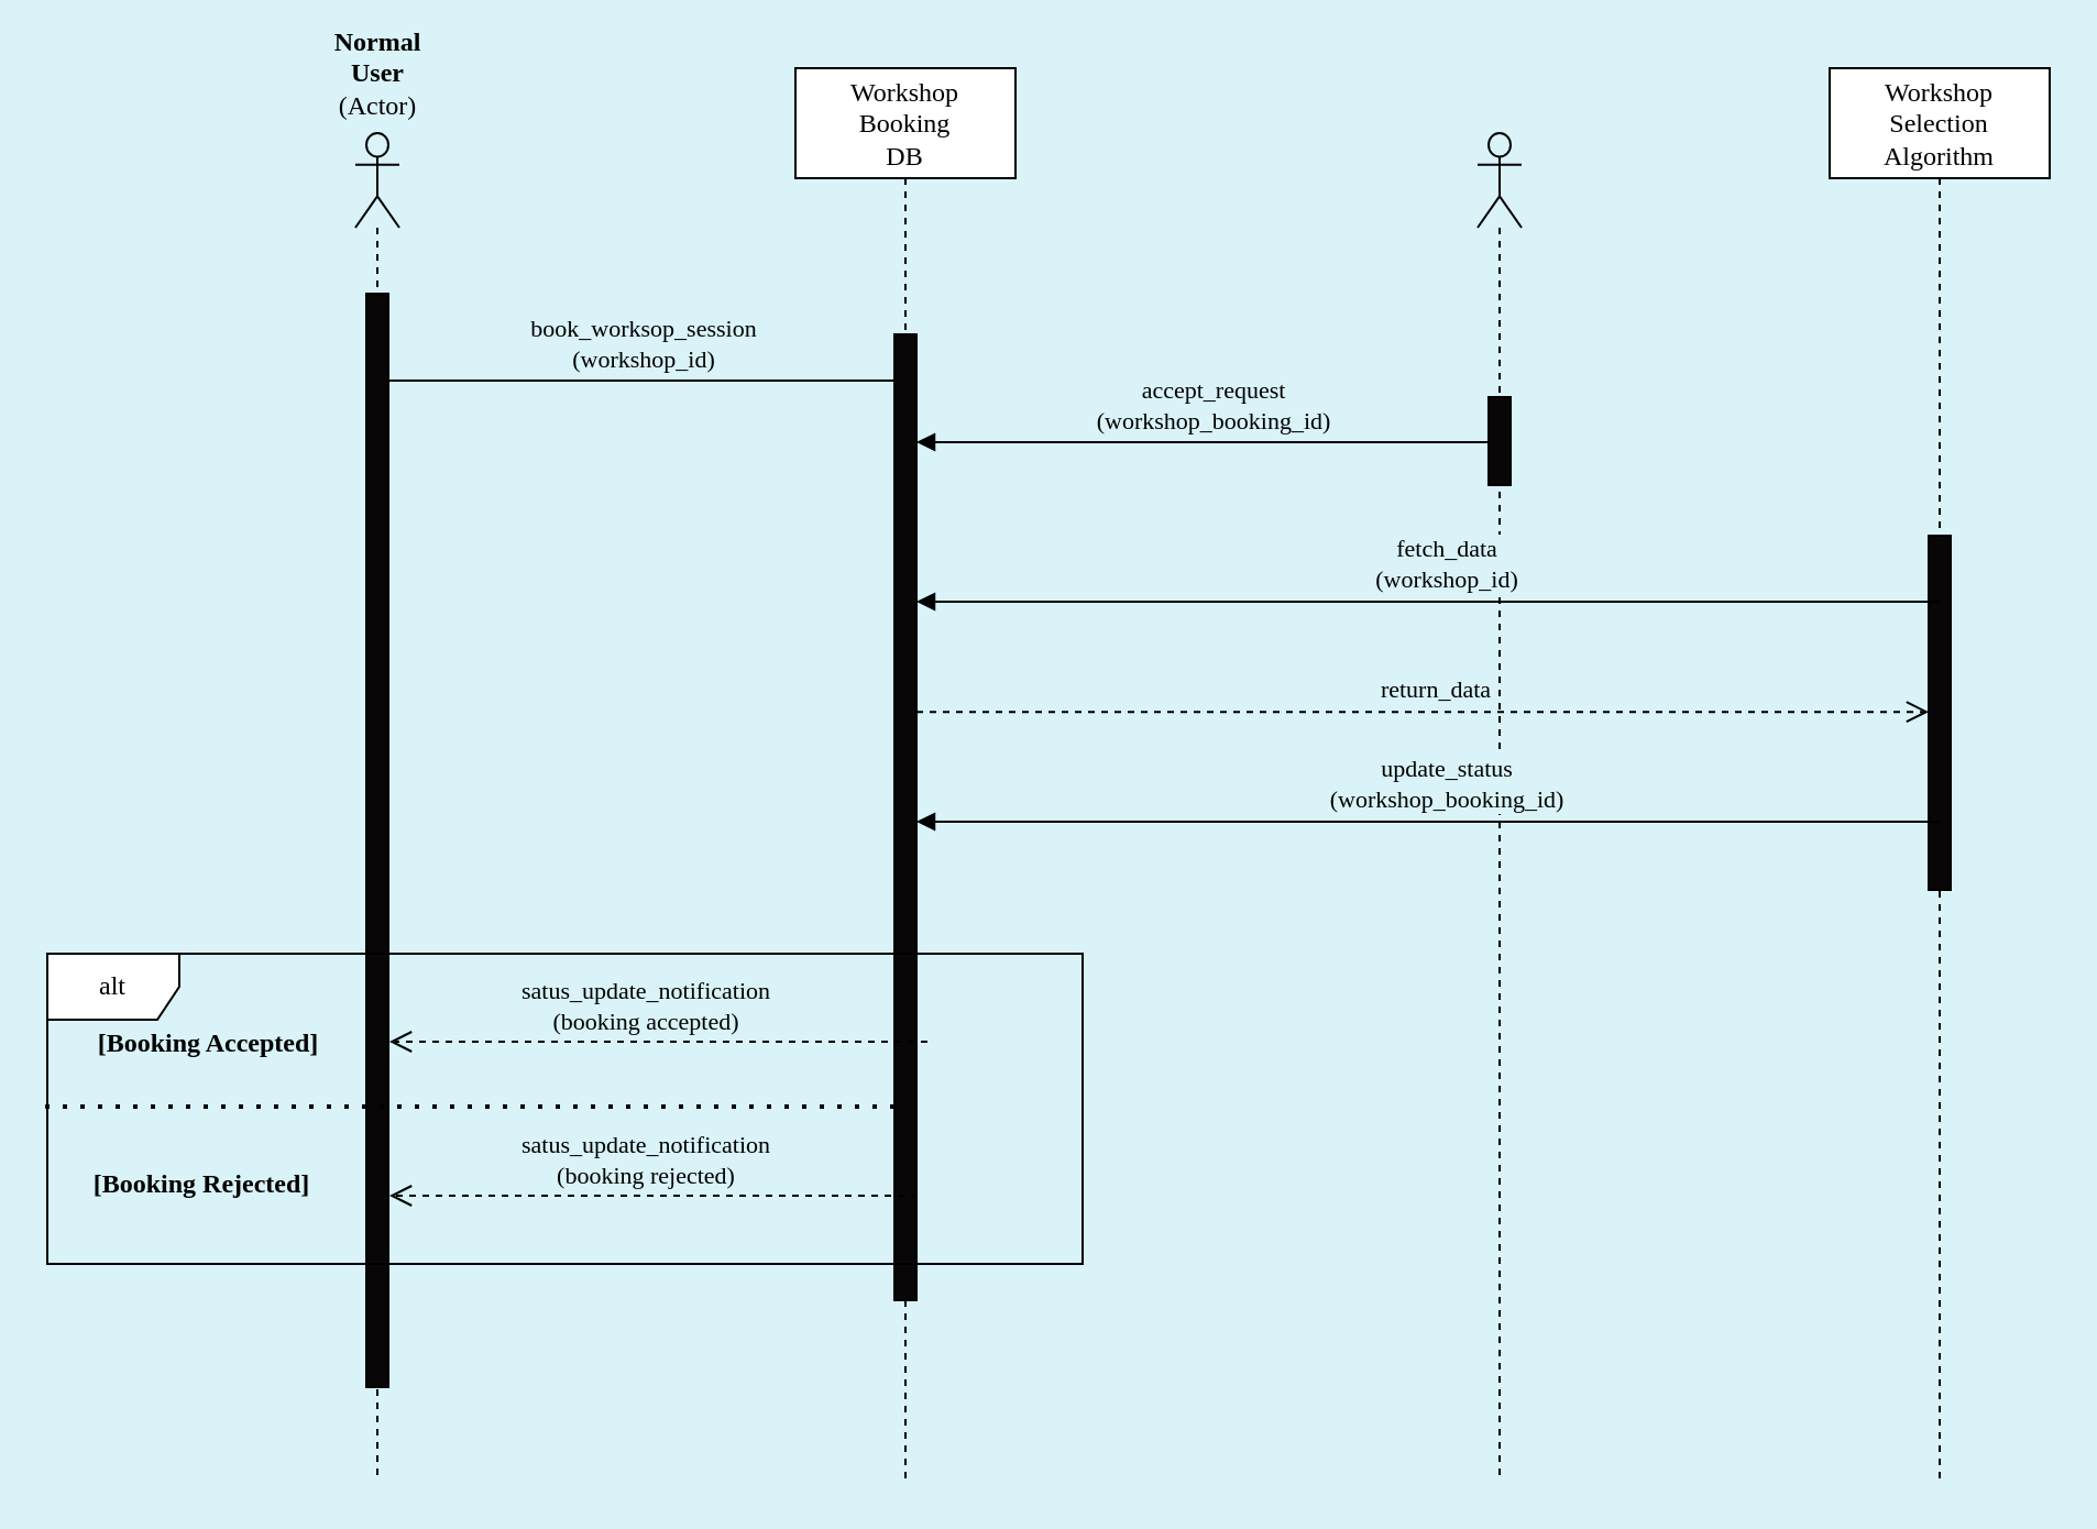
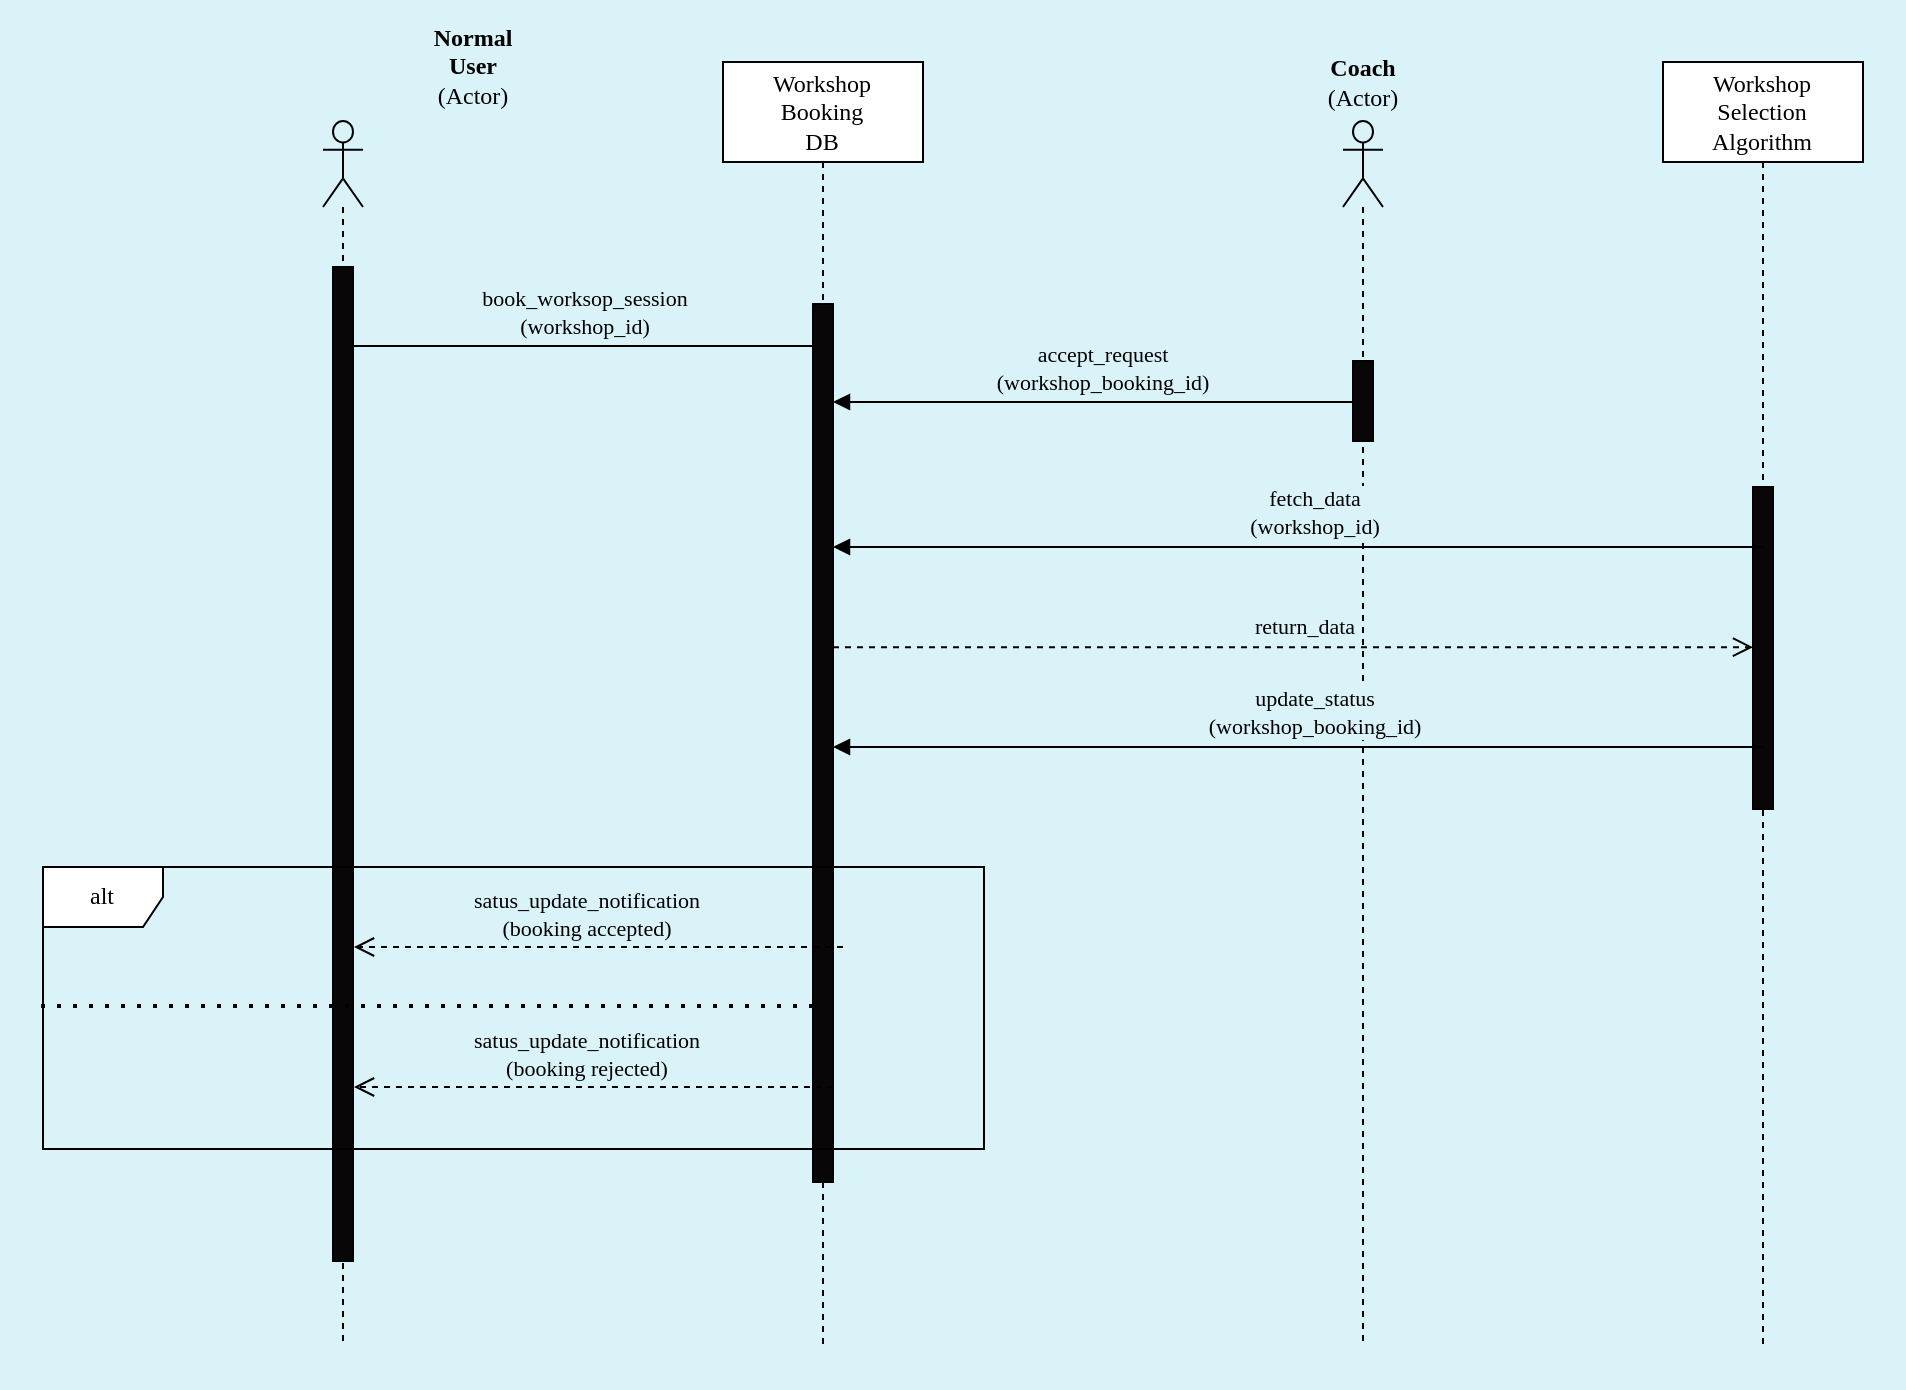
- <mxCell id="4" value="Normal&lt;br&gt;User&lt;br&gt;&lt;span style=&quot;font-weight: normal;&quot;&gt;(Actor)&lt;/span&gt;" style="text;align=center;fontStyle=1;verticalAlign=middle;spacingLeft=3;spacingRight=3;strokeColor=none;rotatable=0;points=[[0,0.5],[1,0.5]];portConstraint=eastwest;html=1;fontFamily=Poppins;fontSource=https%3A%2F%2Ffonts.googleapis.com%2Fcss%3Ffamily%3DPoppins;" vertex="1" parent="1"><mxGeometry x="131" y="20" width="80" height="26" as="geometry" /></mxCell>
+ <mxCell id="4" value="Normal&lt;br&gt;User&lt;br&gt;&lt;span style=&quot;font-weight: normal;&quot;&gt;(Actor)&lt;/span&gt;" style="text;align=center;fontStyle=1;verticalAlign=middle;spacingLeft=3;spacingRight=3;strokeColor=none;rotatable=0;points=[[0,0.5],[1,0.5]];portConstraint=eastwest;html=1;fontFamily=Poppins;fontSource=https%3A%2F%2Ffonts.googleapis.com%2Fcss%3Ffamily%3DPoppins;" vertex="1" parent="1"><mxGeometry x="196" y="20" width="80" height="26" as="geometry" /></mxCell>
+ <mxCell id="20" value="Coach&lt;br&gt;&lt;span style=&quot;font-weight: normal;&quot;&gt;(Actor)&lt;/span&gt;" style="text;align=center;fontStyle=1;verticalAlign=middle;spacingLeft=3;spacingRight=3;strokeColor=none;rotatable=0;points=[[0,0.5],[1,0.5]];portConstraint=eastwest;html=1;fontFamily=Poppins;fontSource=https%3A%2F%2Ffonts.googleapis.com%2Fcss%3Ffamily%3DPoppins;" vertex="1" parent="1"><mxGeometry x="641" y="27.5" width="80" height="26" as="geometry" /></mxCell>
- <mxCell id="16" value="[Booking Accepted]" style="text;align=center;fontStyle=1;verticalAlign=middle;spacingLeft=3;spacingRight=3;strokeColor=none;rotatable=0;points=[[0,0.5],[1,0.5]];portConstraint=eastwest;html=1;fontFamily=Poppins;fontSource=https%3A%2F%2Ffonts.googleapis.com%2Fcss%3Ffamily%3DPoppins;" vertex="1" parent="1"><mxGeometry x="54" y="461" width="80" height="26" as="geometry" /></mxCell>
- <mxCell id="17" value="[Booking Rejected]" style="text;align=center;fontStyle=1;verticalAlign=middle;spacingLeft=3;spacingRight=3;strokeColor=none;rotatable=0;points=[[0,0.5],[1,0.5]];portConstraint=eastwest;html=1;fontFamily=Poppins;fontSource=https%3A%2F%2Ffonts.googleapis.com%2Fcss%3Ffamily%3DPoppins;" vertex="1" parent="1"><mxGeometry x="51" y="525" width="80" height="26" as="geometry" /></mxCell>
